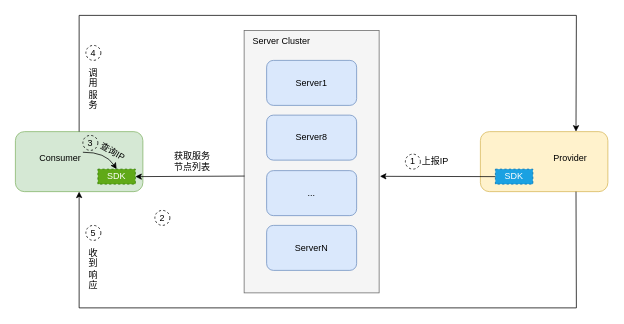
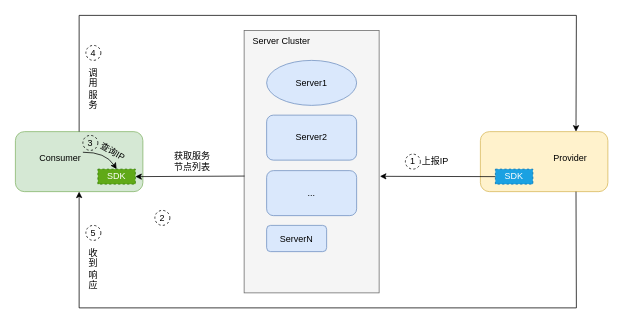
- <mxCell id="15" value="Server1" style="rounded=1;whiteSpace=wrap;html=1;fillColor=#dae8fc;strokeColor=#6c8ebf;" vertex="1" parent="13"><mxGeometry x="30" y="40" width="120" height="60" as="geometry" /></mxCell>
+ <mxCell id="15" value="Server1" style="ellipse;whiteSpace=wrap;html=1;fillColor=#dae8fc;strokeColor=#6c8ebf;" vertex="1" parent="13"><mxGeometry x="30" y="40" width="120" height="60" as="geometry" /></mxCell>
- <mxCell id="16" value="Server8" style="rounded=1;whiteSpace=wrap;html=1;fillColor=#dae8fc;strokeColor=#6c8ebf;" vertex="1" parent="13"><mxGeometry x="30" y="113" width="120" height="60" as="geometry" /></mxCell>
+ <mxCell id="16" value="Server2" style="rounded=1;whiteSpace=wrap;html=1;fillColor=#dae8fc;strokeColor=#6c8ebf;" vertex="1" parent="13"><mxGeometry x="30" y="113" width="120" height="60" as="geometry" /></mxCell>
- <mxCell id="17" value="ServerN" style="rounded=1;whiteSpace=wrap;html=1;fillColor=#dae8fc;strokeColor=#6c8ebf;" vertex="1" parent="13"><mxGeometry x="30" y="260" width="120" height="60" as="geometry" /></mxCell>
+ <mxCell id="17" value="ServerN" style="rounded=1;whiteSpace=wrap;html=1;fillColor=#dae8fc;strokeColor=#6c8ebf;" vertex="1" parent="13"><mxGeometry x="30" y="260" width="80" height="35" as="geometry" /></mxCell>
